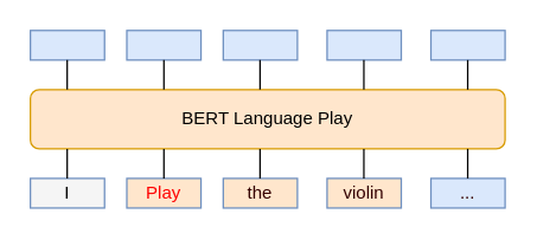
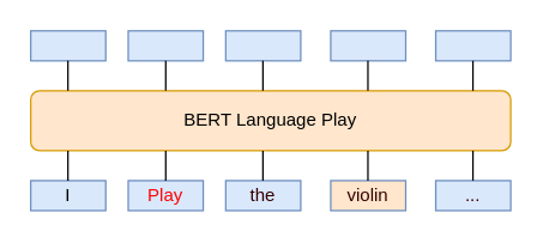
- <mxCell id="3" value="I" style="rounded=0;whiteSpace=wrap;html=1;fillColor=#f5f5f5;strokeColor=#6c8ebf;" parent="1" vertex="1"><mxGeometry x="20" y="120" width="50" height="20" as="geometry" /></mxCell>
+ <mxCell id="3" value="I" style="rounded=0;whiteSpace=wrap;html=1;fillColor=#dae8fc;strokeColor=#6c8ebf;" parent="1" vertex="1"><mxGeometry x="20" y="120" width="50" height="20" as="geometry" /></mxCell>
- <mxCell id="4" value="&lt;font color=&quot;#ff0000&quot;&gt;Play&lt;/font&gt;" style="rounded=0;whiteSpace=wrap;html=1;fillColor=#ffe6cc;strokeColor=#6c8ebf;" parent="1" vertex="1"><mxGeometry x="85" y="120" width="50" height="20" as="geometry" /></mxCell>
+ <mxCell id="4" value="&lt;font color=&quot;#ff0000&quot;&gt;Play&lt;/font&gt;" style="rounded=0;whiteSpace=wrap;html=1;fillColor=#dae8fc;strokeColor=#6c8ebf;" parent="1" vertex="1"><mxGeometry x="85" y="120" width="50" height="20" as="geometry" /></mxCell>
- <mxCell id="5" value="&lt;font color=&quot;#330000&quot;&gt;the&lt;/font&gt;" style="rounded=0;whiteSpace=wrap;html=1;fillColor=#ffe6cc;strokeColor=#6c8ebf;" parent="1" vertex="1"><mxGeometry x="150" y="120" width="50" height="20" as="geometry" /></mxCell>
+ <mxCell id="5" value="&lt;font color=&quot;#330000&quot;&gt;the&lt;/font&gt;" style="rounded=0;whiteSpace=wrap;html=1;fillColor=#dae8fc;strokeColor=#6c8ebf;" parent="1" vertex="1"><mxGeometry x="150" y="120" width="50" height="20" as="geometry" /></mxCell>
